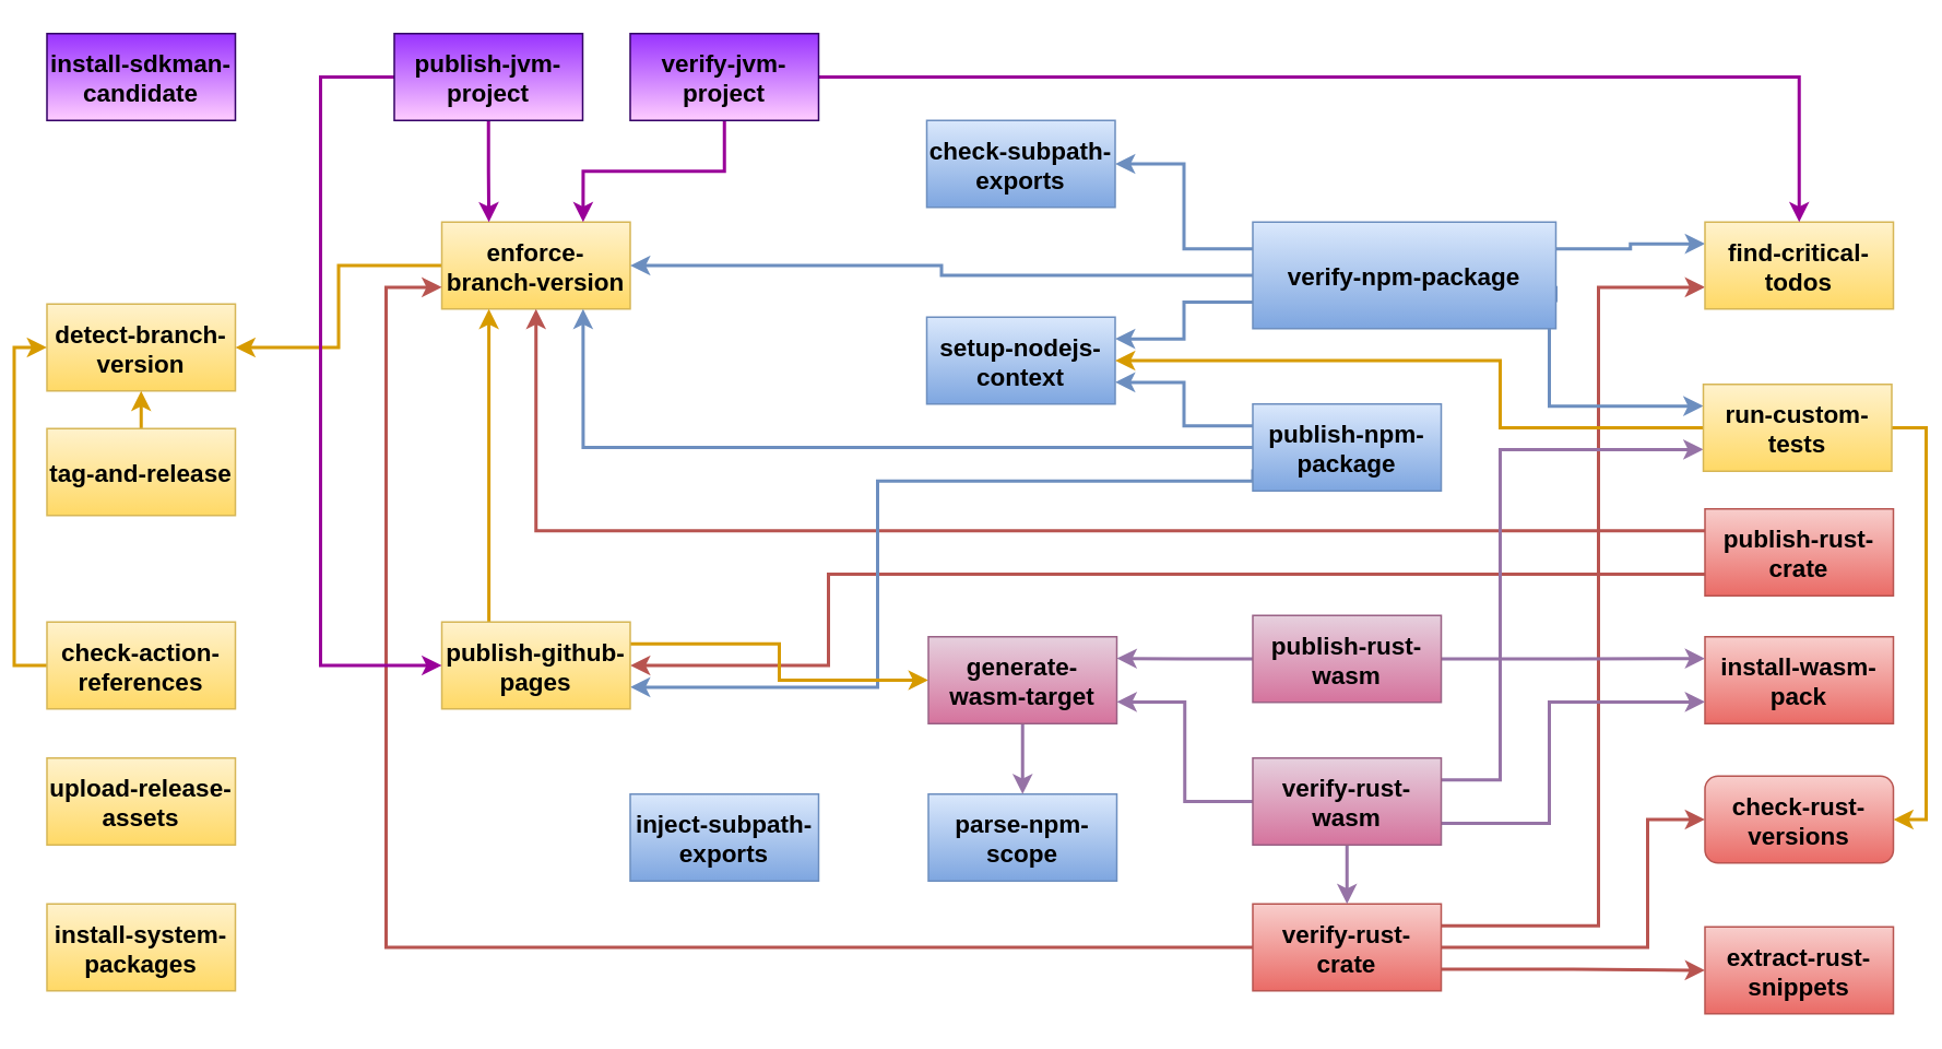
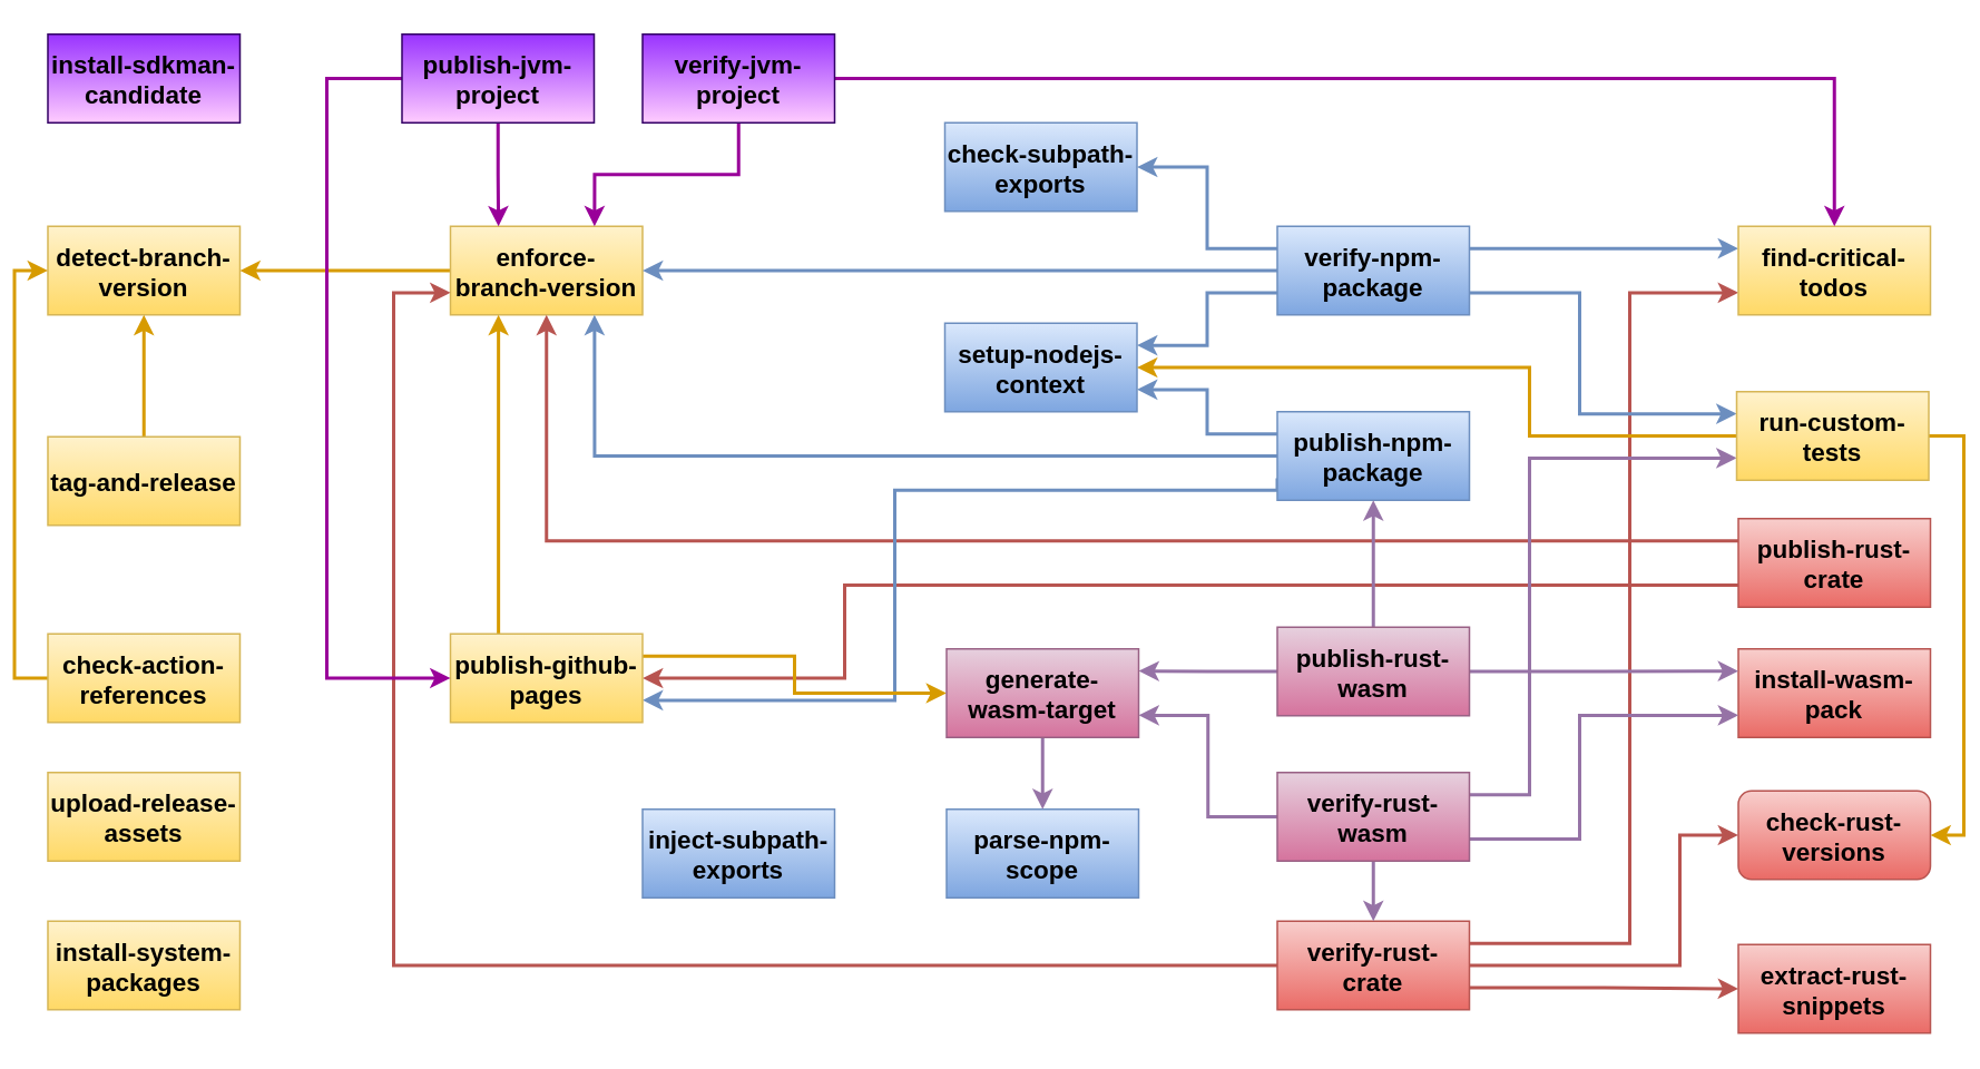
- <mxCell id="22" value="&lt;span style=&quot;color: rgb(0, 0, 0);&quot;&gt;verify&lt;/span&gt;&lt;font color=&quot;#000000&quot;&gt;-npm-package&lt;/font&gt;" style="rounded=0;whiteSpace=wrap;html=1;fillColor=#dae8fc;gradientColor=#7ea6e0;strokeColor=#6c8ebf;fontSize=15;fontStyle=1" parent="1" vertex="1"><mxGeometry x="756" y="135" width="185" height="65" as="geometry" /></mxCell>
+ <mxCell id="22" value="&lt;span style=&quot;color: rgb(0, 0, 0);&quot;&gt;verify&lt;/span&gt;&lt;font color=&quot;#000000&quot;&gt;-npm-package&lt;/font&gt;" style="rounded=0;whiteSpace=wrap;html=1;fillColor=#dae8fc;gradientColor=#7ea6e0;strokeColor=#6c8ebf;fontSize=15;fontStyle=1" parent="1" vertex="1"><mxGeometry x="756" y="135" width="115" height="53" as="geometry" /></mxCell>
- <mxCell id="4" value="&lt;font color=&quot;#000000&quot;&gt;detect-branch-version&lt;/font&gt;" style="rounded=0;whiteSpace=wrap;html=1;fillColor=#fff2cc;gradientColor=#ffd966;strokeColor=#d6b656;fontSize=15;fontStyle=1" parent="1" vertex="1"><mxGeometry x="20" y="185" width="115" height="53" as="geometry" /></mxCell>
+ <mxCell id="4" value="&lt;font color=&quot;#000000&quot;&gt;detect-branch-version&lt;/font&gt;" style="rounded=0;whiteSpace=wrap;html=1;fillColor=#fff2cc;gradientColor=#ffd966;strokeColor=#d6b656;fontSize=15;fontStyle=1" parent="1" vertex="1"><mxGeometry x="20" y="135" width="115" height="53" as="geometry" /></mxCell>
+ <mxCell id="34" style="edgeStyle=orthogonalEdgeStyle;rounded=0;orthogonalLoop=1;jettySize=auto;html=1;exitX=0.5;exitY=0;exitDx=0;exitDy=0;entryX=0.5;entryY=1;entryDx=0;entryDy=0;fontSize=17;fillColor=#e1d5e7;strokeColor=#9673a6;strokeWidth=2;" parent="1" source="37" target="26" edge="1"><mxGeometry relative="1" as="geometry" /></mxCell>
